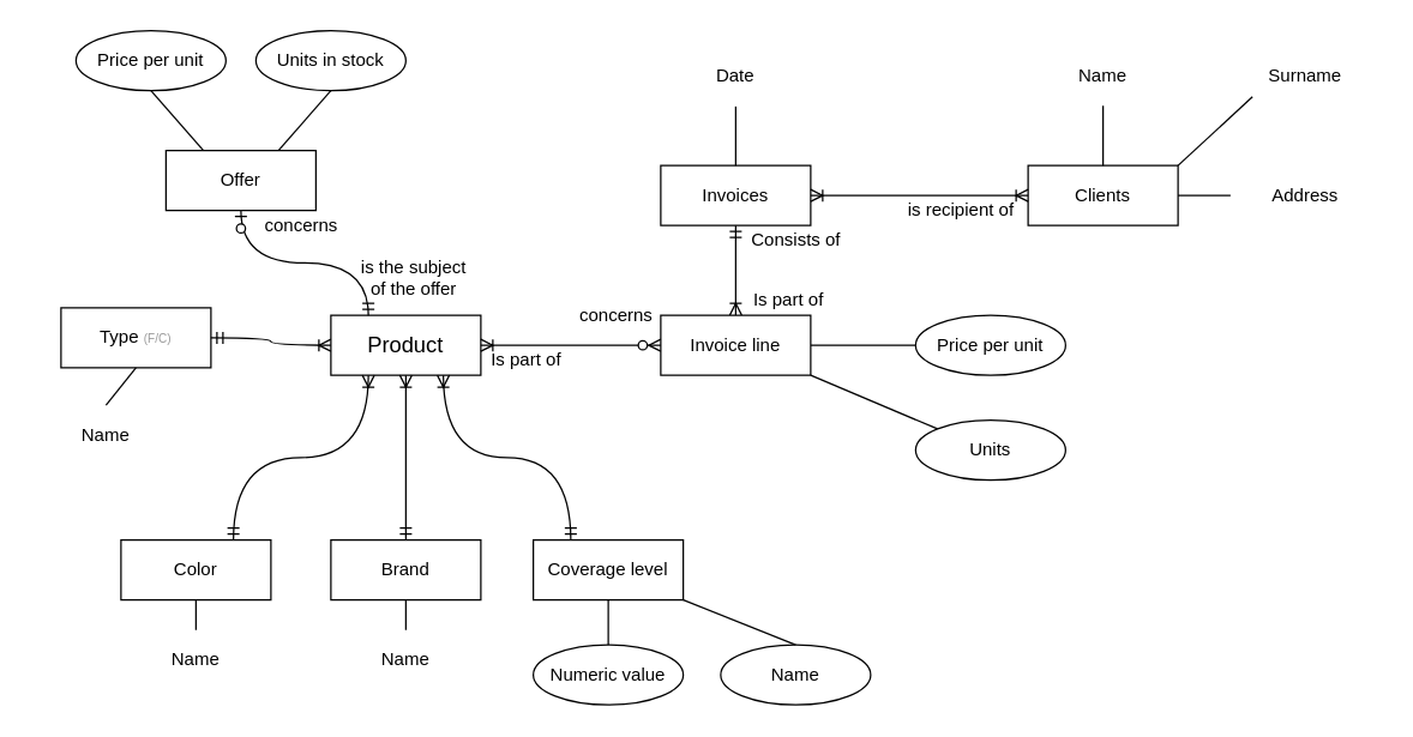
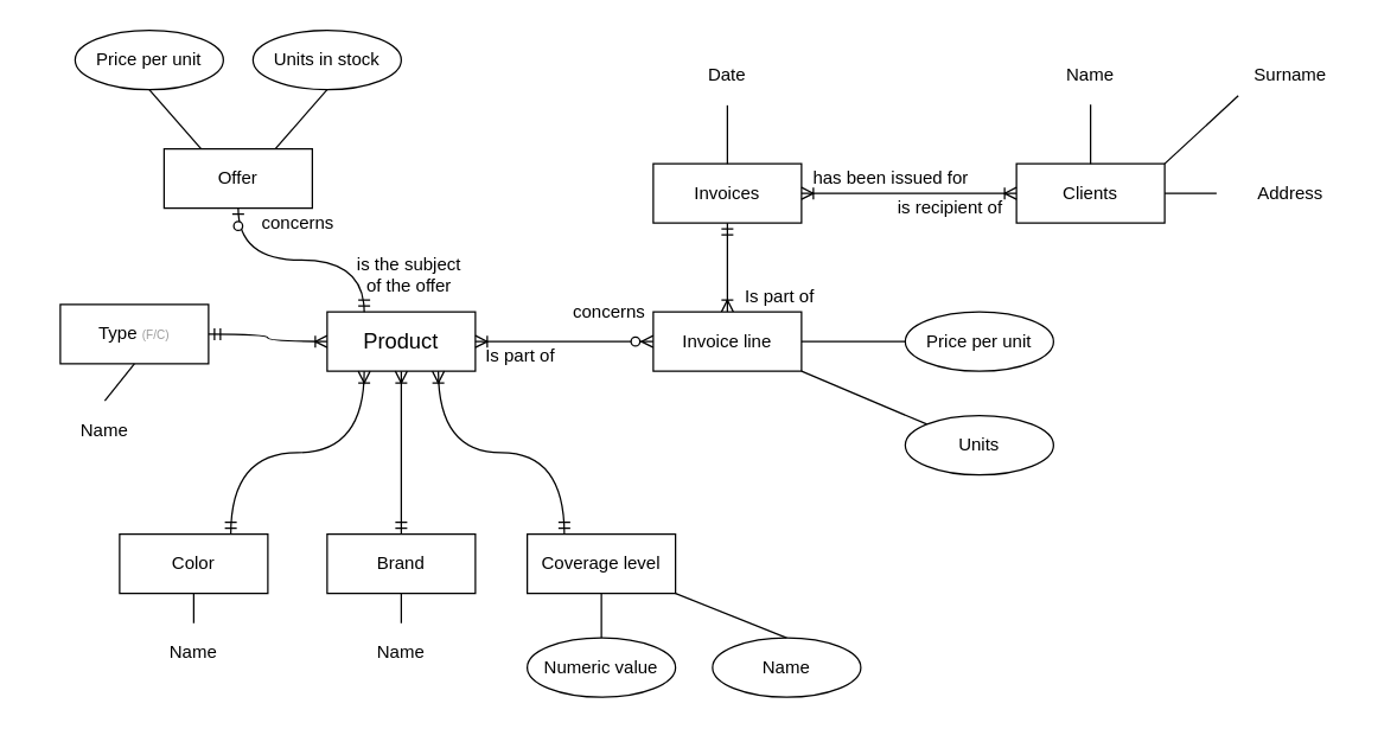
+ <mxCell id="15" value="has been issued for" style="text;html=1;align=center;verticalAlign=middle;resizable=0;points=[];autosize=1;" parent="1" vertex="1"><mxGeometry x="540" y="110" width="120" height="20" as="geometry" /></mxCell>
- <mxCell id="18" value="Consists of" style="text;html=1;align=center;verticalAlign=middle;resizable=0;points=[];autosize=1;" parent="1" vertex="1"><mxGeometry x="495" y="150" width="70" height="20" as="geometry" /></mxCell>
